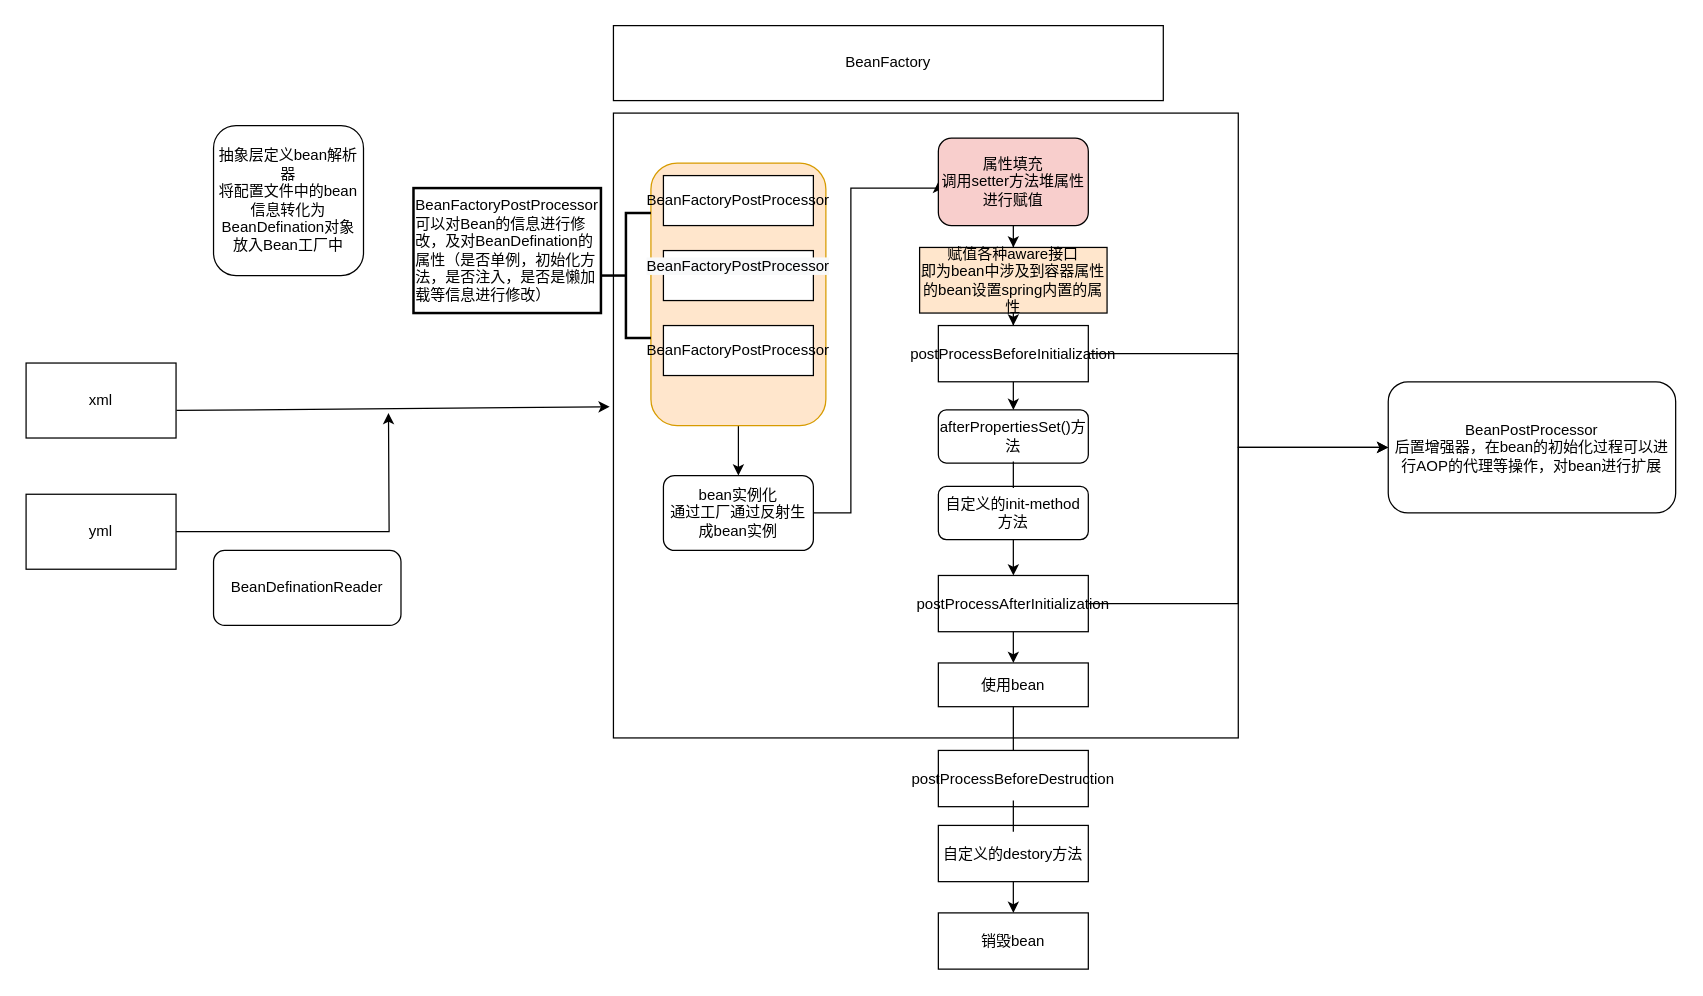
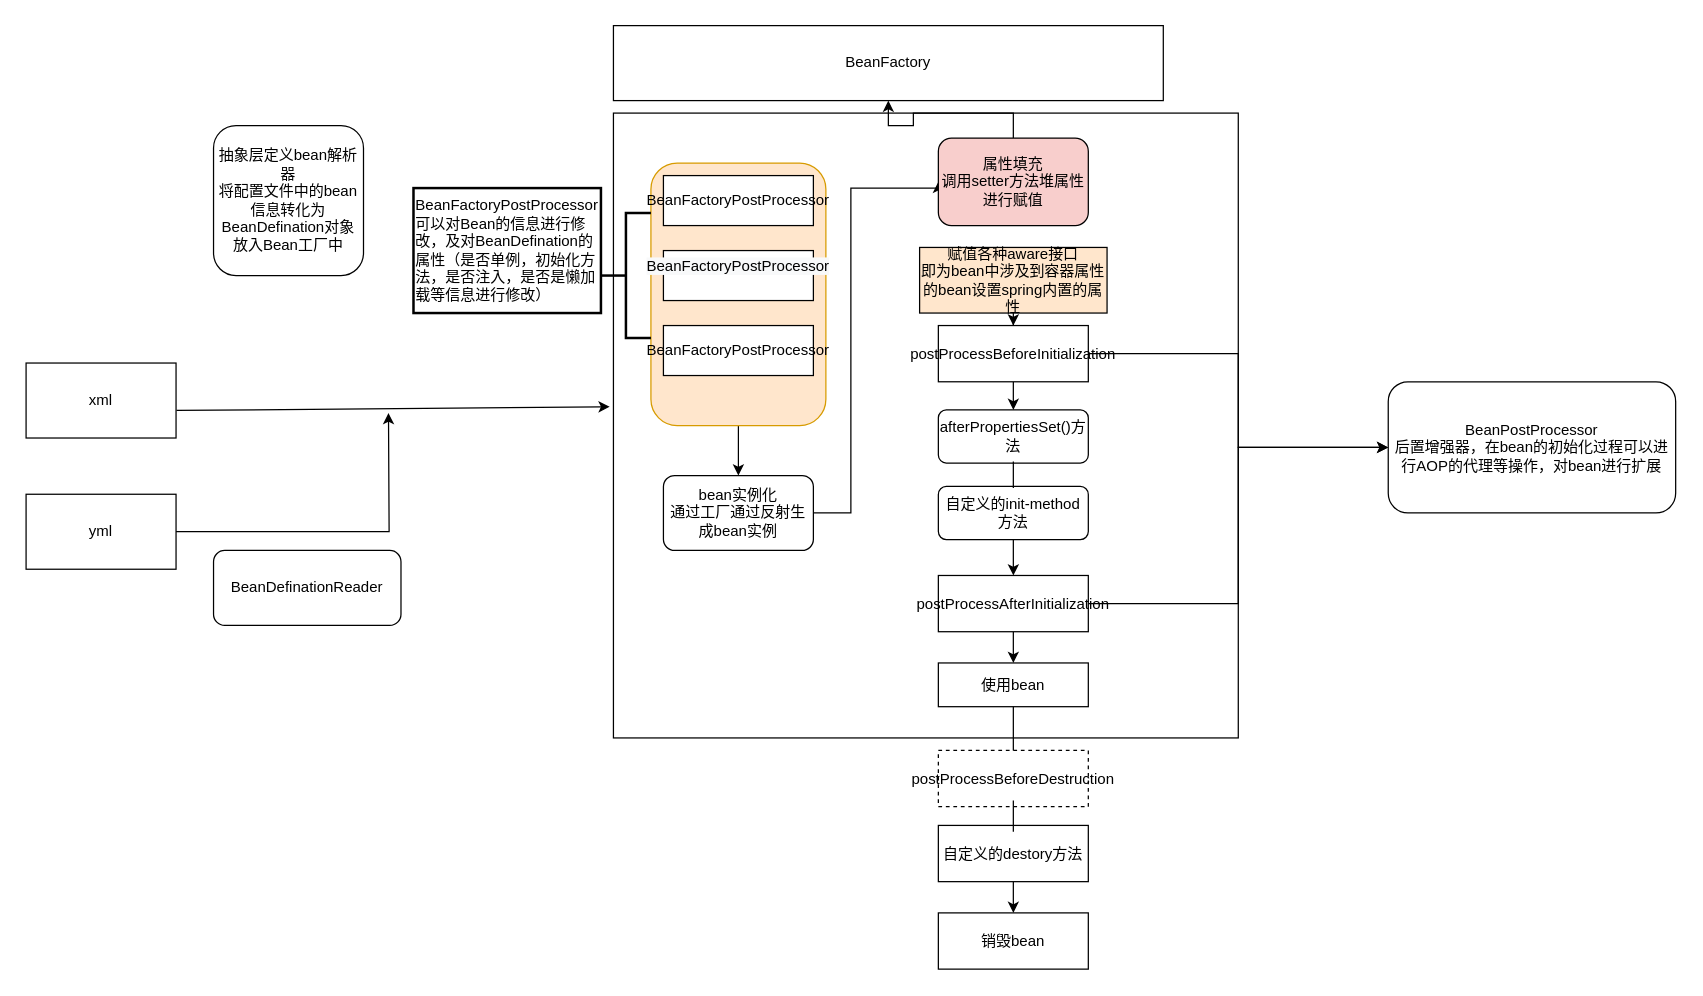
- <mxCell id="19" style="edgeStyle=orthogonalEdgeStyle;rounded=0;orthogonalLoop=1;jettySize=auto;html=1;" parent="1" source="20" target="22" edge="1"><mxGeometry relative="1" as="geometry" /></mxCell>
+ <mxCell id="19" style="edgeStyle=orthogonalEdgeStyle;rounded=0;orthogonalLoop=1;jettySize=auto;html=1;" parent="1" source="20" target="8" edge="1"><mxGeometry relative="1" as="geometry" /></mxCell>
- <mxCell id="37" value="&lt;div class=&quot;lake-content&quot;&gt;postProcessBeforeDestruction&lt;/div&gt;" style="rounded=0;whiteSpace=wrap;html=1;" vertex="1" parent="1"><mxGeometry x="750" y="600" width="120" height="45" as="geometry" /></mxCell>
+ <mxCell id="37" value="&lt;div class=&quot;lake-content&quot;&gt;postProcessBeforeDestruction&lt;/div&gt;" style="rounded=0;whiteSpace=wrap;html=1;dashed=1;" vertex="1" parent="1"><mxGeometry x="750" y="600" width="120" height="45" as="geometry" /></mxCell>
